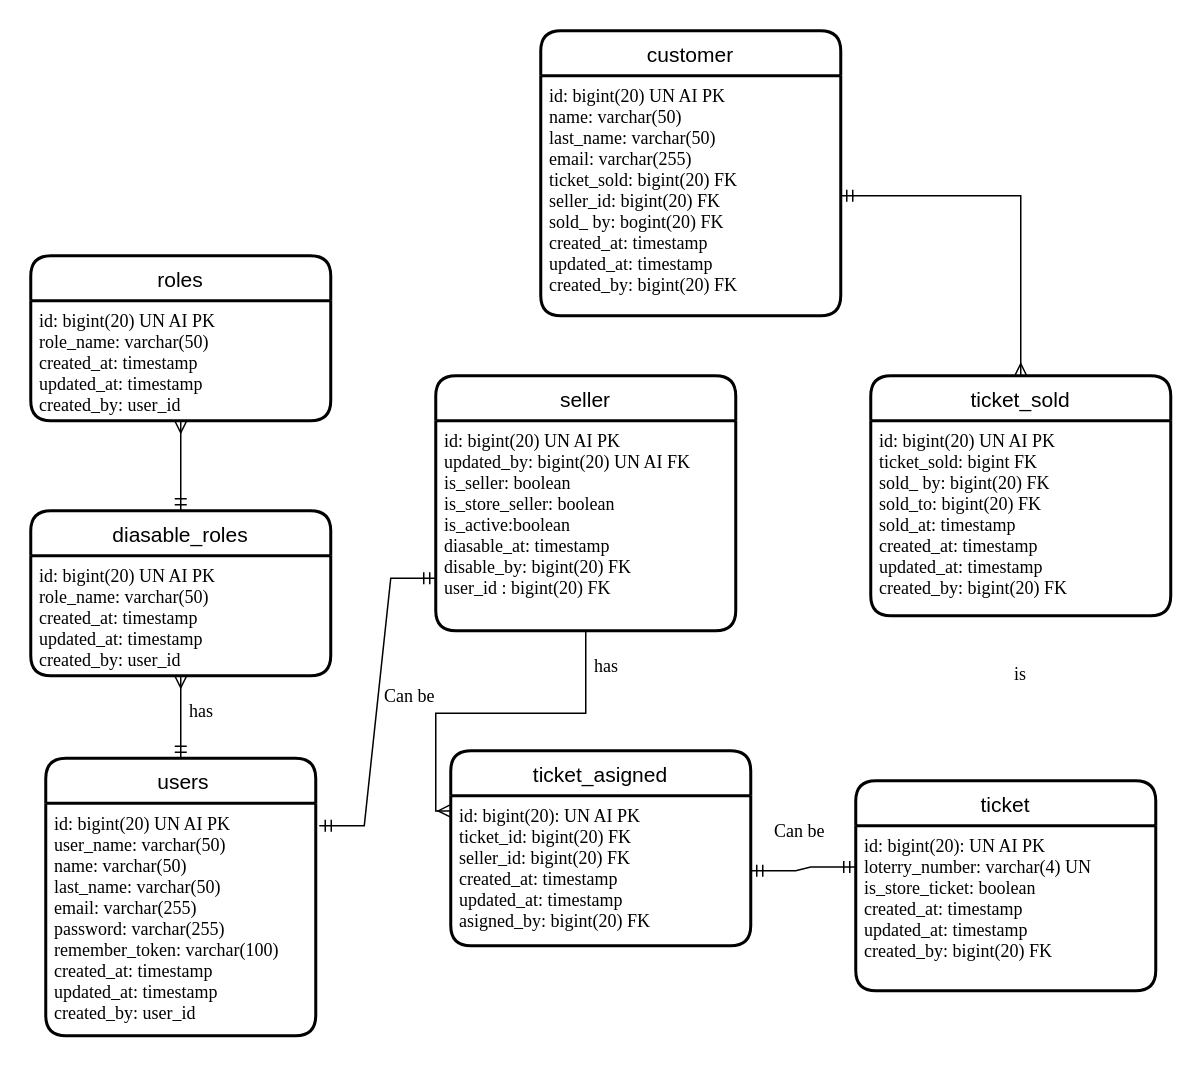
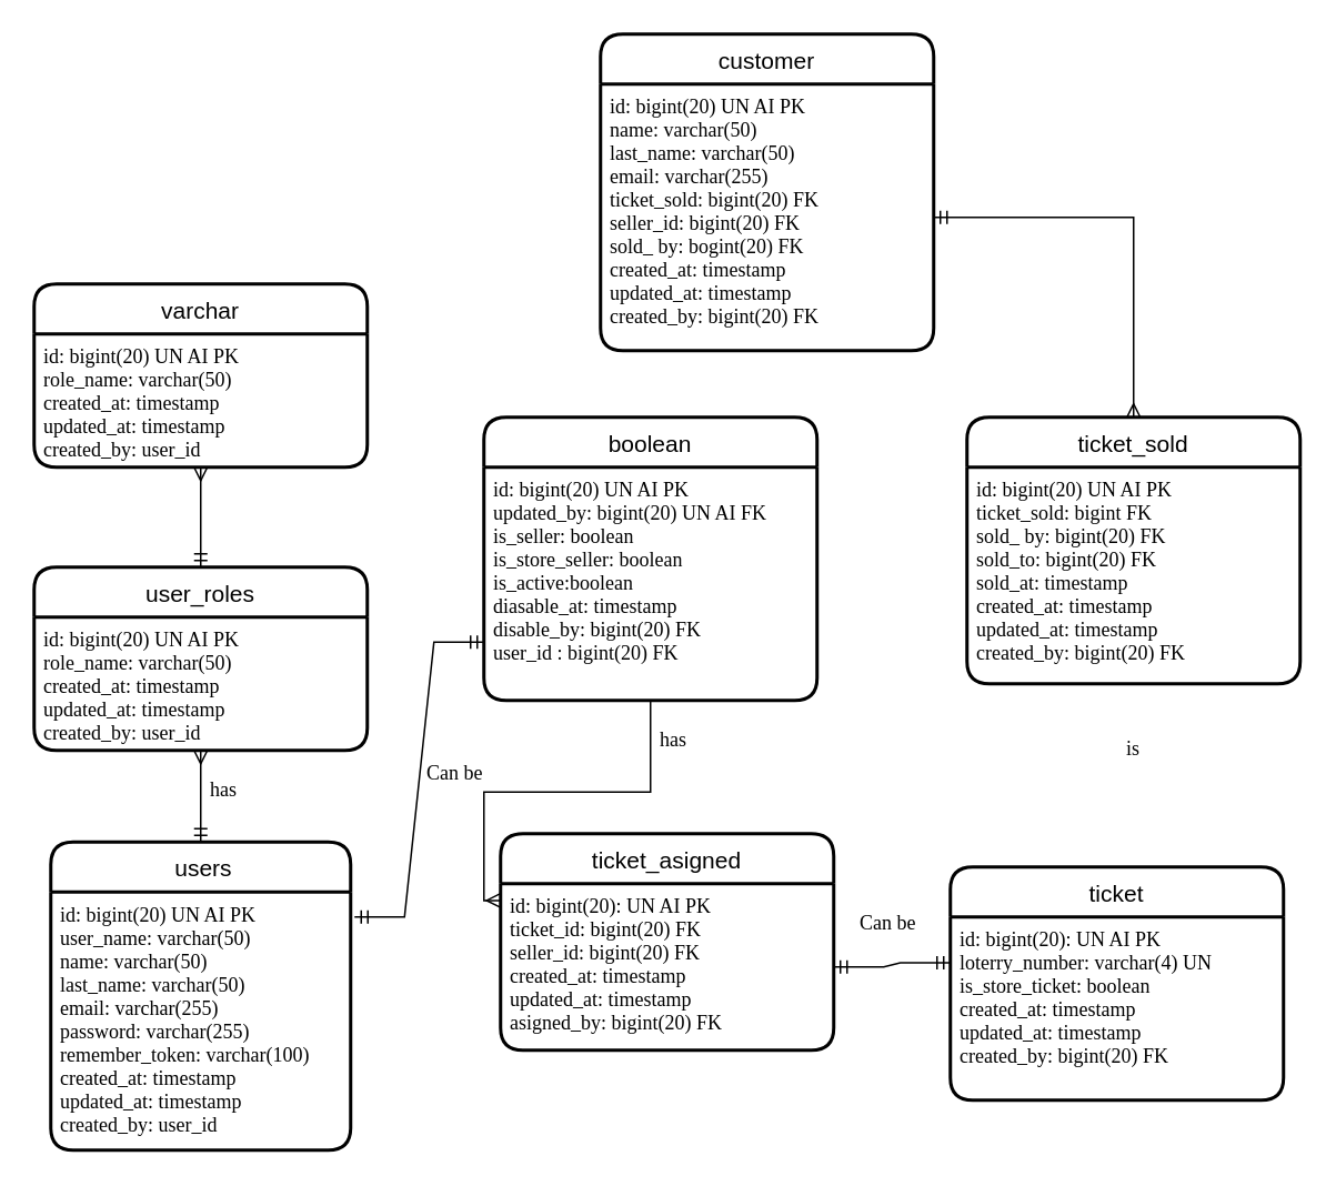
- <mxCell id="20" value="roles" style="swimlane;childLayout=stackLayout;horizontal=1;startSize=30;horizontalStack=0;rounded=1;fontSize=14;fontStyle=0;strokeWidth=2;resizeParent=0;resizeLast=1;shadow=0;dashed=0;align=center;" vertex="1" parent="1"><mxGeometry x="20" y="170" width="200" height="110" as="geometry" /></mxCell>
+ <mxCell id="20" value="varchar" style="swimlane;childLayout=stackLayout;horizontal=1;startSize=30;horizontalStack=0;rounded=1;fontSize=14;fontStyle=0;strokeWidth=2;resizeParent=0;resizeLast=1;shadow=0;dashed=0;align=center;" vertex="1" parent="1"><mxGeometry x="20" y="170" width="200" height="110" as="geometry" /></mxCell>
- <mxCell id="4" value="seller" style="swimlane;childLayout=stackLayout;horizontal=1;startSize=30;horizontalStack=0;rounded=1;fontSize=14;fontStyle=0;strokeWidth=2;resizeParent=0;resizeLast=1;shadow=0;dashed=0;align=center;" parent="1" vertex="1"><mxGeometry x="290" y="250" width="200" height="170" as="geometry" /></mxCell>
+ <mxCell id="4" value="boolean" style="swimlane;childLayout=stackLayout;horizontal=1;startSize=30;horizontalStack=0;rounded=1;fontSize=14;fontStyle=0;strokeWidth=2;resizeParent=0;resizeLast=1;shadow=0;dashed=0;align=center;" parent="1" vertex="1"><mxGeometry x="290" y="250" width="200" height="170" as="geometry" /></mxCell>
- <mxCell id="22" value="diasable_roles" style="swimlane;childLayout=stackLayout;horizontal=1;startSize=30;horizontalStack=0;rounded=1;fontSize=14;fontStyle=0;strokeWidth=2;resizeParent=0;resizeLast=1;shadow=0;dashed=0;align=center;" vertex="1" parent="1"><mxGeometry x="20" width="200" height="110" as="geometry" y="340" /></mxCell>
+ <mxCell id="22" value="user_roles" style="swimlane;childLayout=stackLayout;horizontal=1;startSize=30;horizontalStack=0;rounded=1;fontSize=14;fontStyle=0;strokeWidth=2;resizeParent=0;resizeLast=1;shadow=0;dashed=0;align=center;" vertex="1" parent="1"><mxGeometry x="20" width="200" height="110" as="geometry" y="340" /></mxCell>
